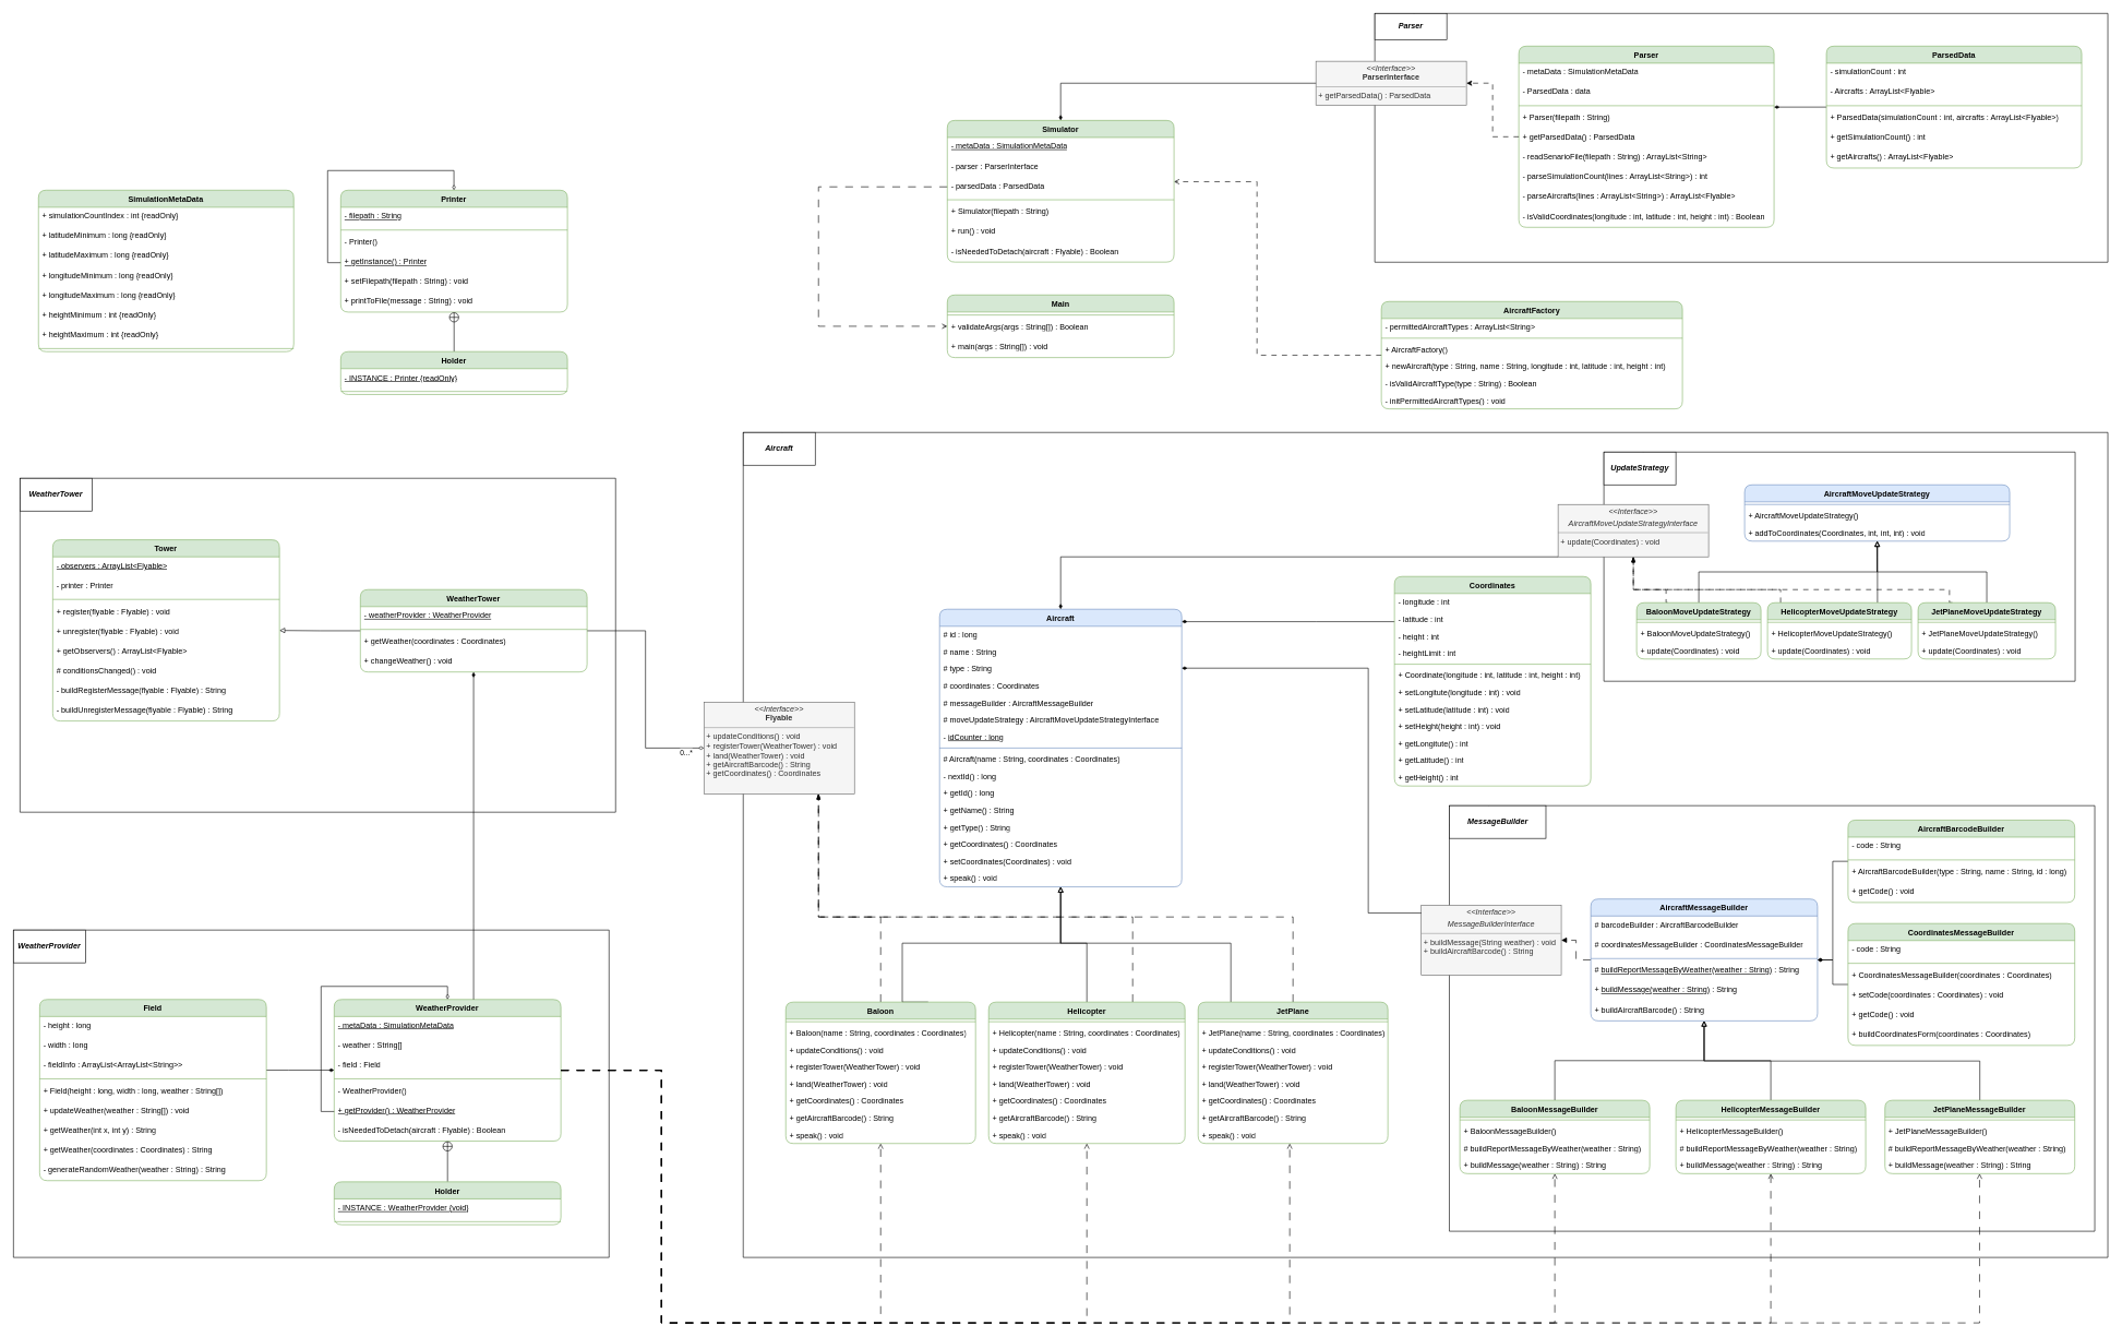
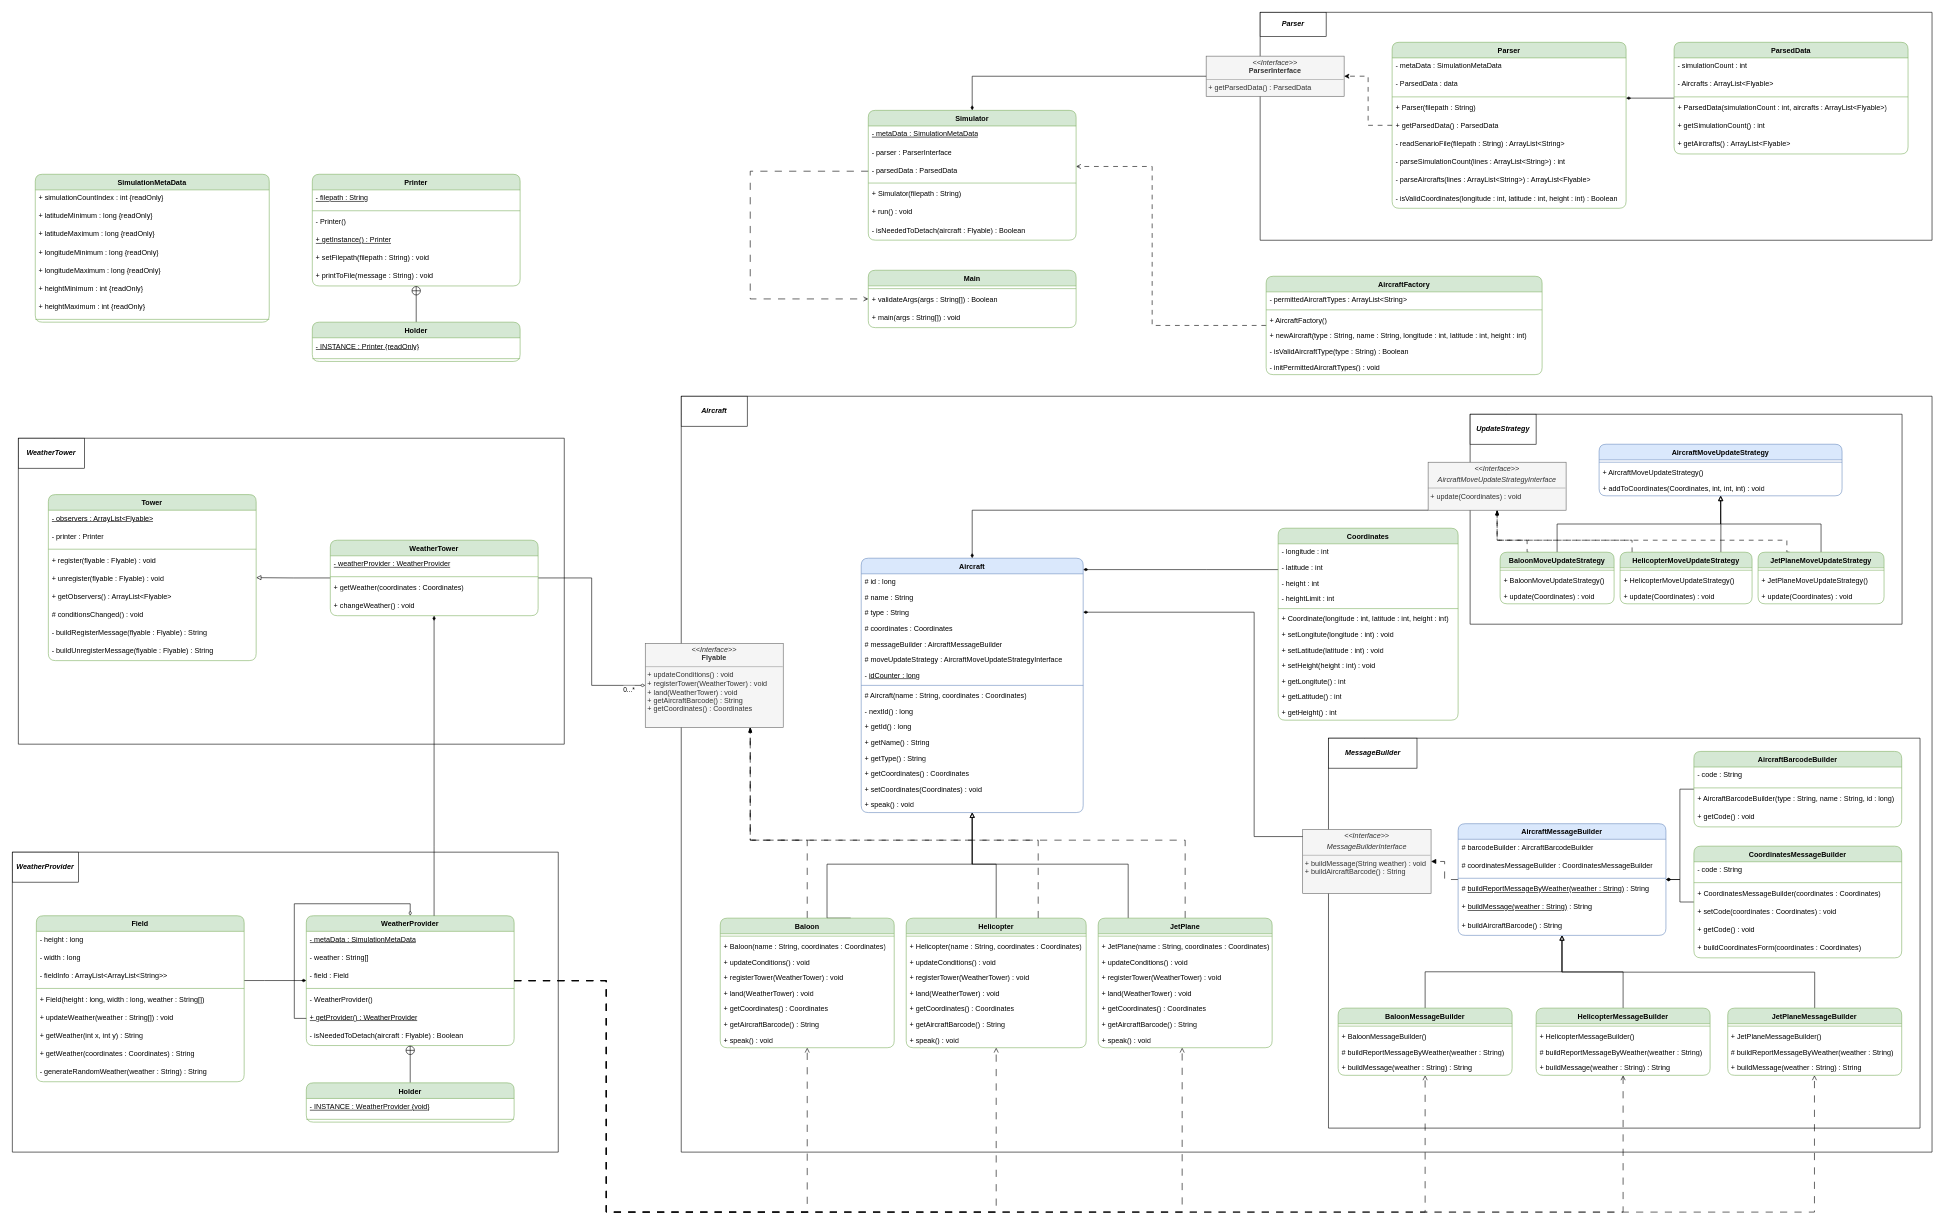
- <mxCell id="253" style="edgeStyle=orthogonalEdgeStyle;rounded=0;orthogonalLoop=1;jettySize=auto;html=1;endArrow=diamondThin;endFill=0;" edge="1" parent="249" source="254" target="249"><mxGeometry relative="1" as="geometry"><Array as="points"><mxPoint x="-20" y="111" /><mxPoint x="-20" y="-30" /><mxPoint x="173" y="-30" /></Array></mxGeometry></mxCell>
